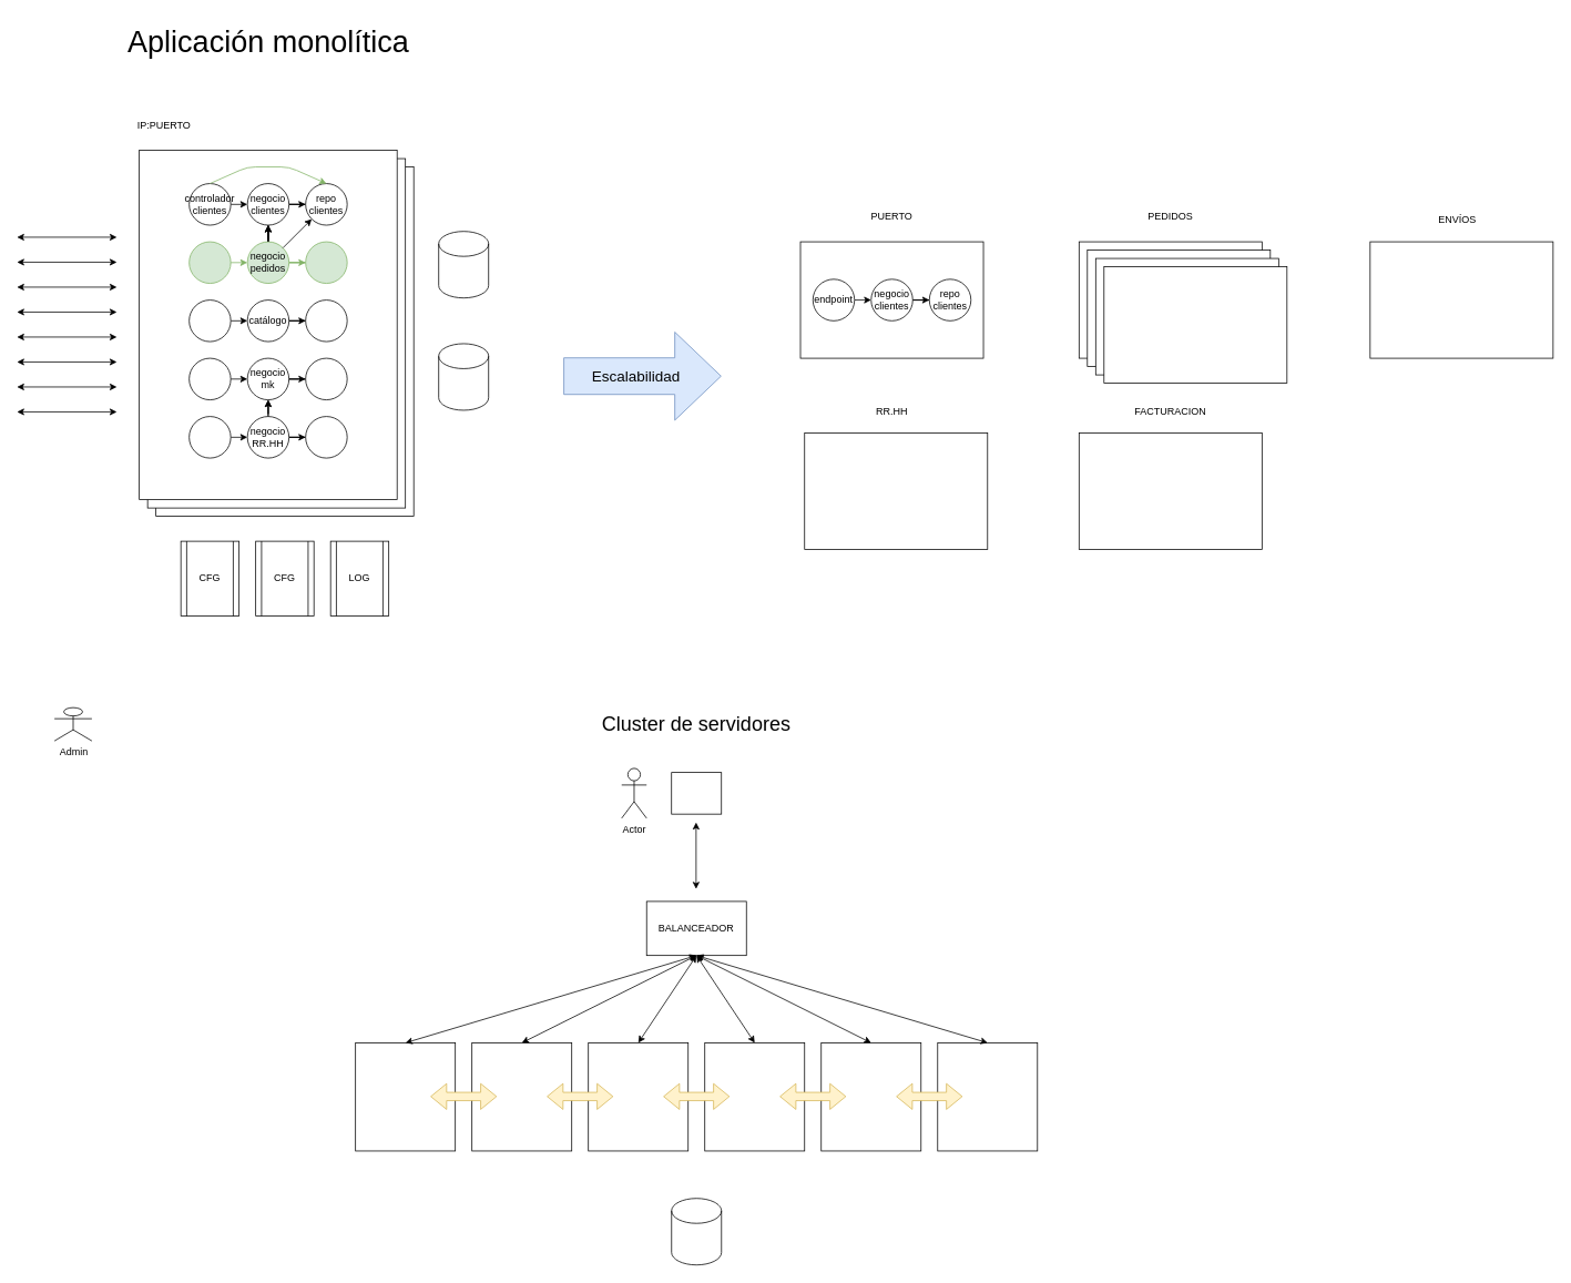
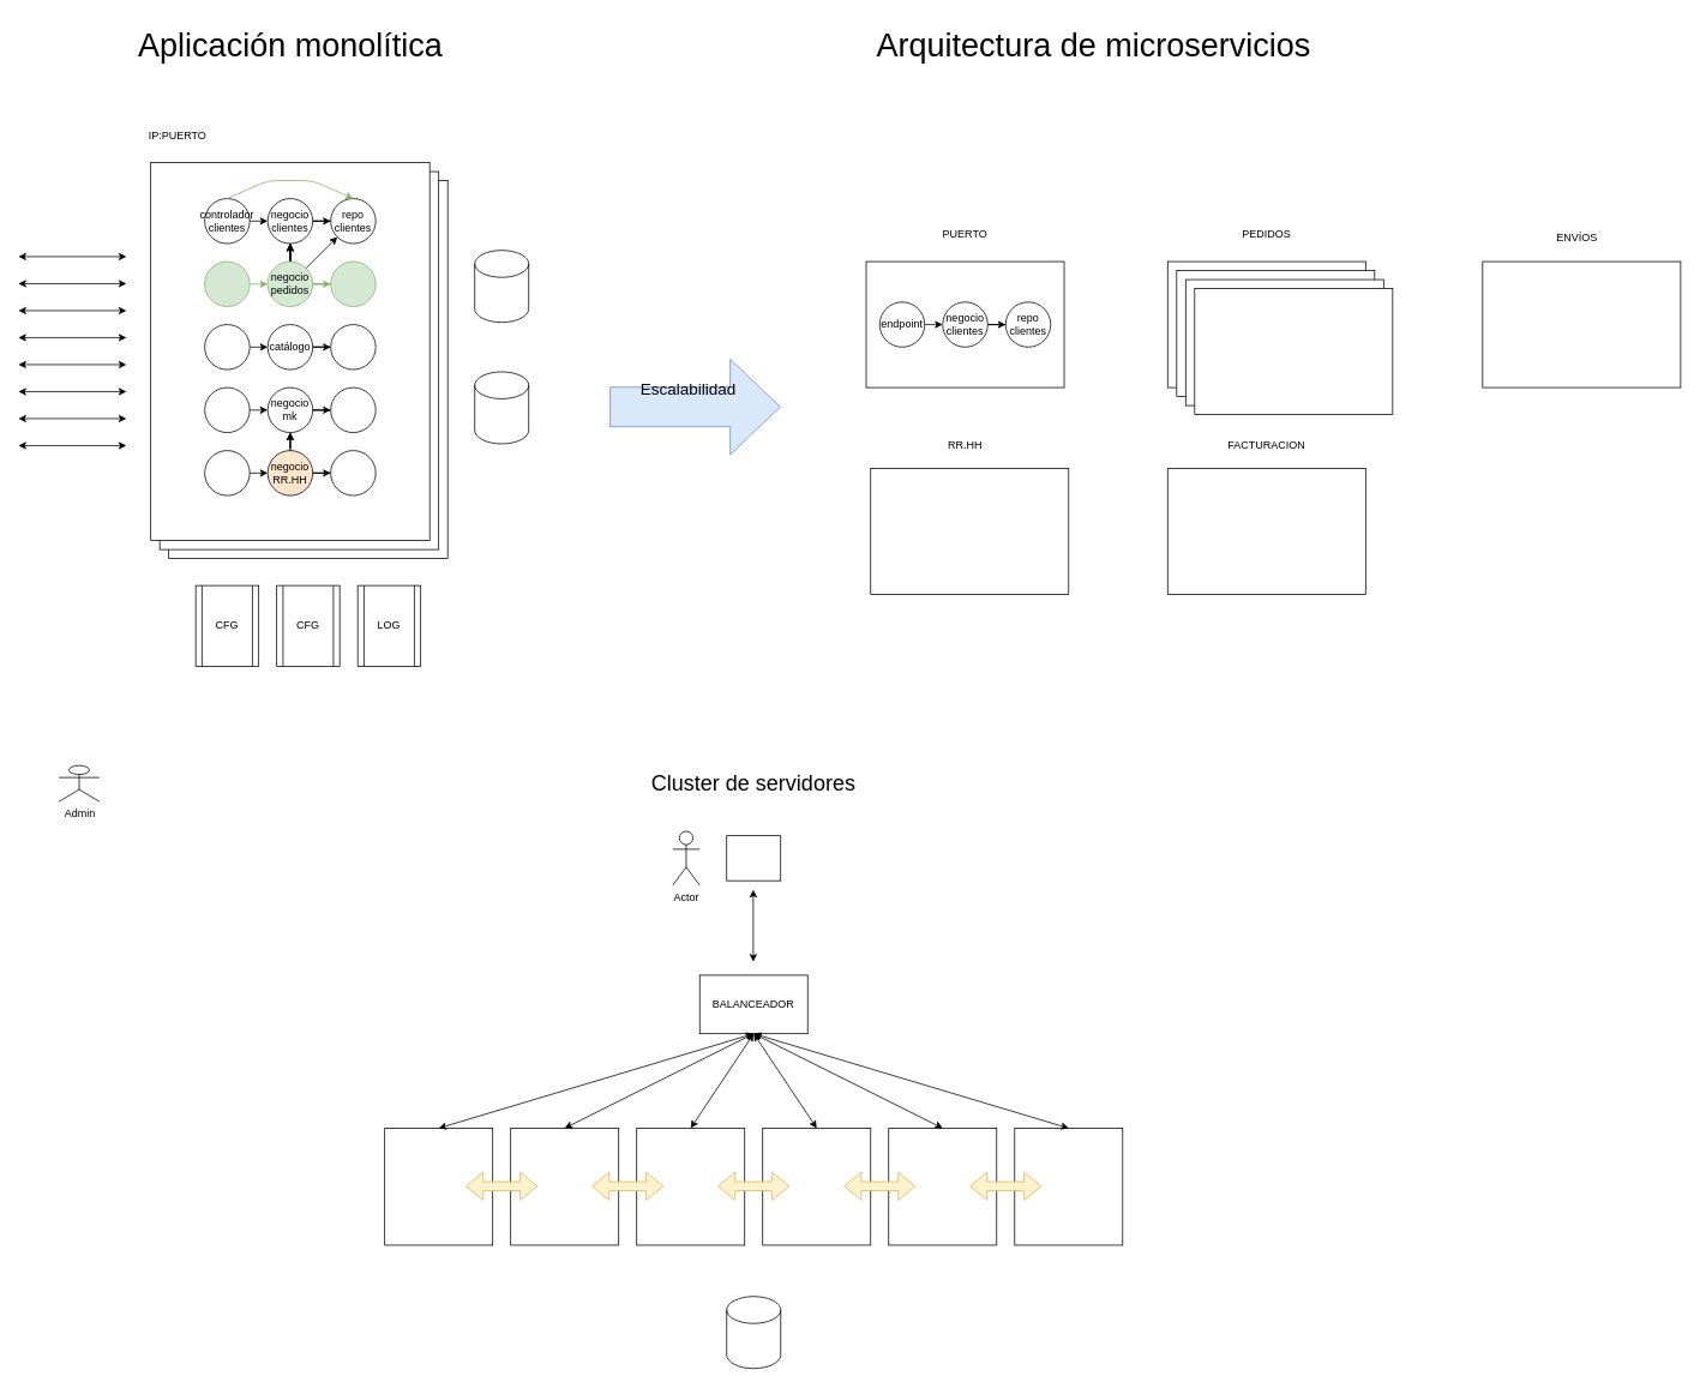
+ <mxCell id="91" value="&lt;font style=&quot;font-size: 36px&quot;&gt;Arquitectura de microservicios&lt;br&gt;&lt;/font&gt;" style="text;html=1;strokeColor=none;fillColor=none;align=center;verticalAlign=middle;whiteSpace=wrap;rounded=0;" parent="1" vertex="1"><mxGeometry x="913" y="20" width="604" height="60" as="geometry" /></mxCell>
- <mxCell id="90" value="Escalabilidad" style="text;html=1;strokeColor=none;fillColor=none;align=center;verticalAlign=middle;whiteSpace=wrap;rounded=0;fontSize=18;fontColor=#000000;" parent="1" vertex="1"><mxGeometry x="717" y="440" width="95" height="24" as="geometry" /></mxCell>
+ <mxCell id="90" value="Escalabilidad" style="text;html=1;strokeColor=none;fillColor=none;align=center;verticalAlign=middle;whiteSpace=wrap;rounded=0;fontSize=18;fontColor=#000000;" parent="1" vertex="1"><mxGeometry x="717" y="420" width="95" height="24" as="geometry" /></mxCell>
- <mxCell id="31" value="negocio&lt;br&gt;RR.HH" style="ellipse;whiteSpace=wrap;html=1;aspect=fixed;" parent="1" vertex="1"><mxGeometry x="297" y="500" width="50" height="50" as="geometry" /></mxCell>
+ <mxCell id="31" value="negocio&lt;br&gt;RR.HH" style="ellipse;whiteSpace=wrap;html=1;aspect=fixed;fillColor=#ffe6cc;" parent="1" vertex="1"><mxGeometry x="297" y="500" width="50" height="50" as="geometry" /></mxCell>
